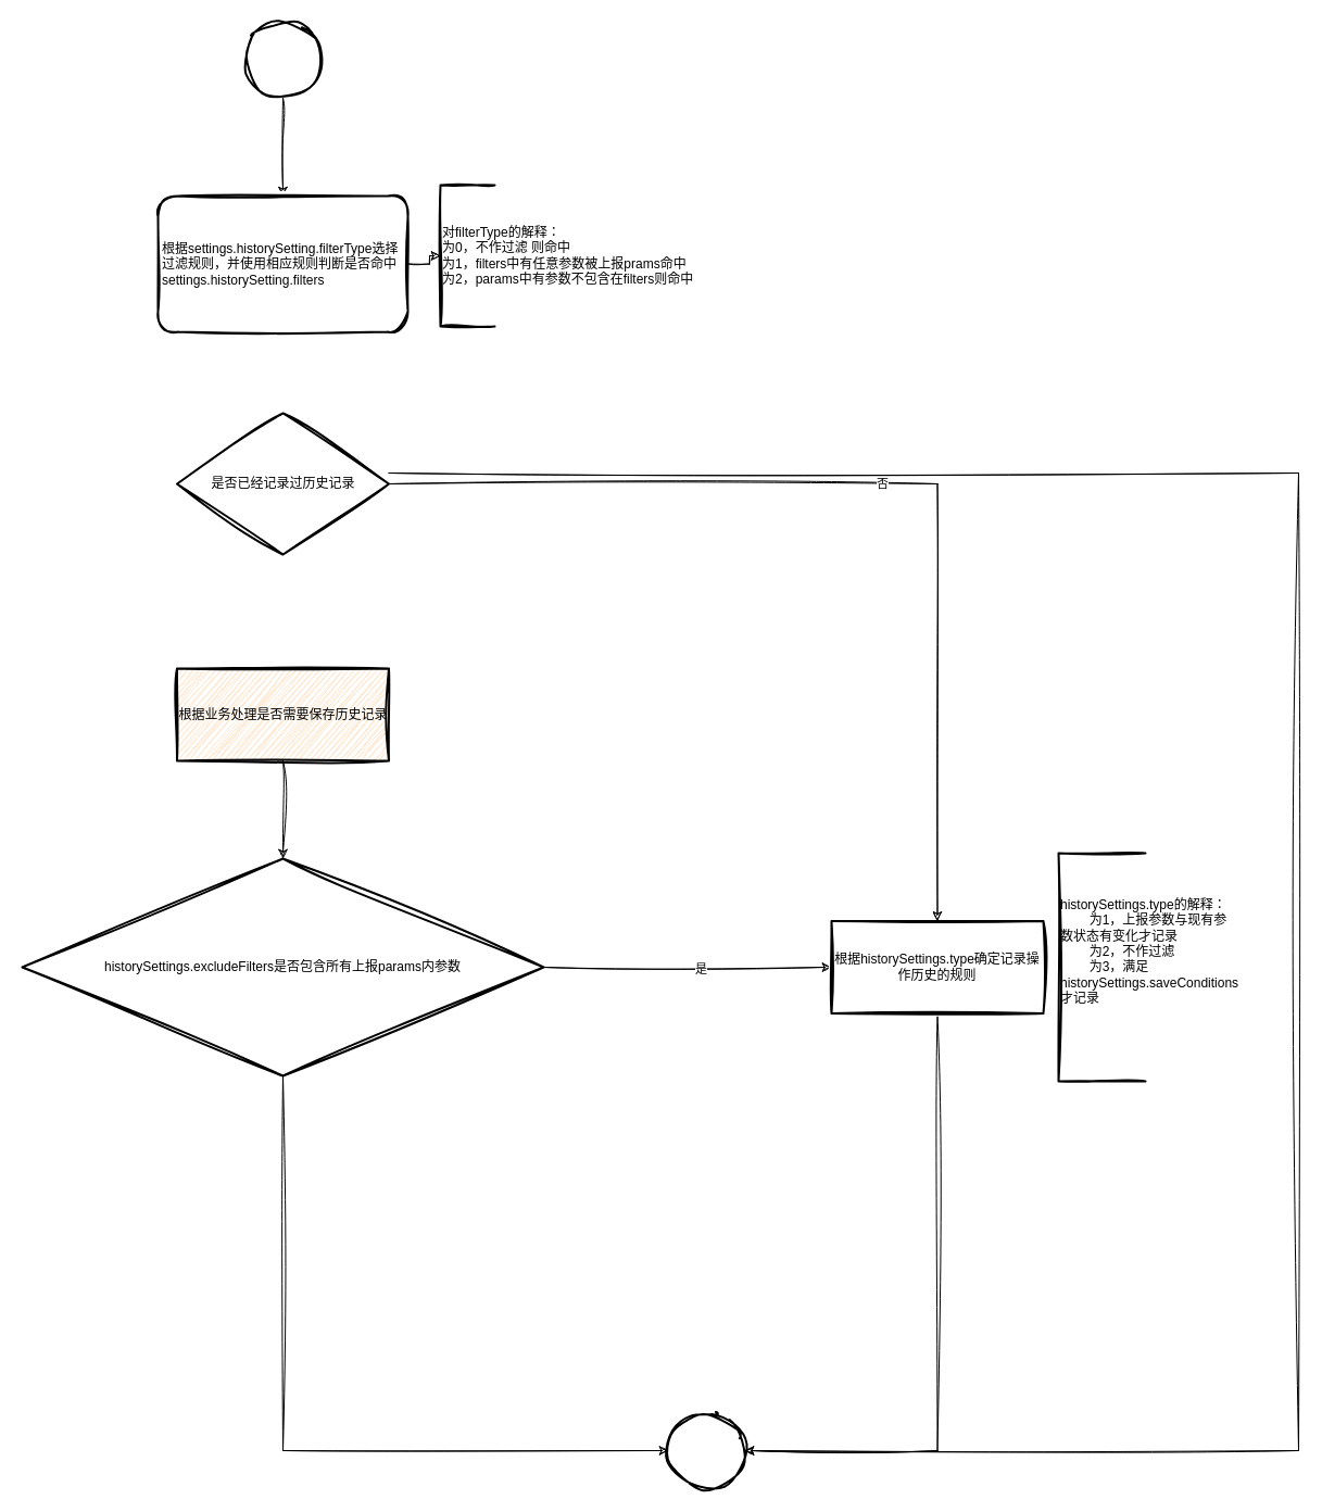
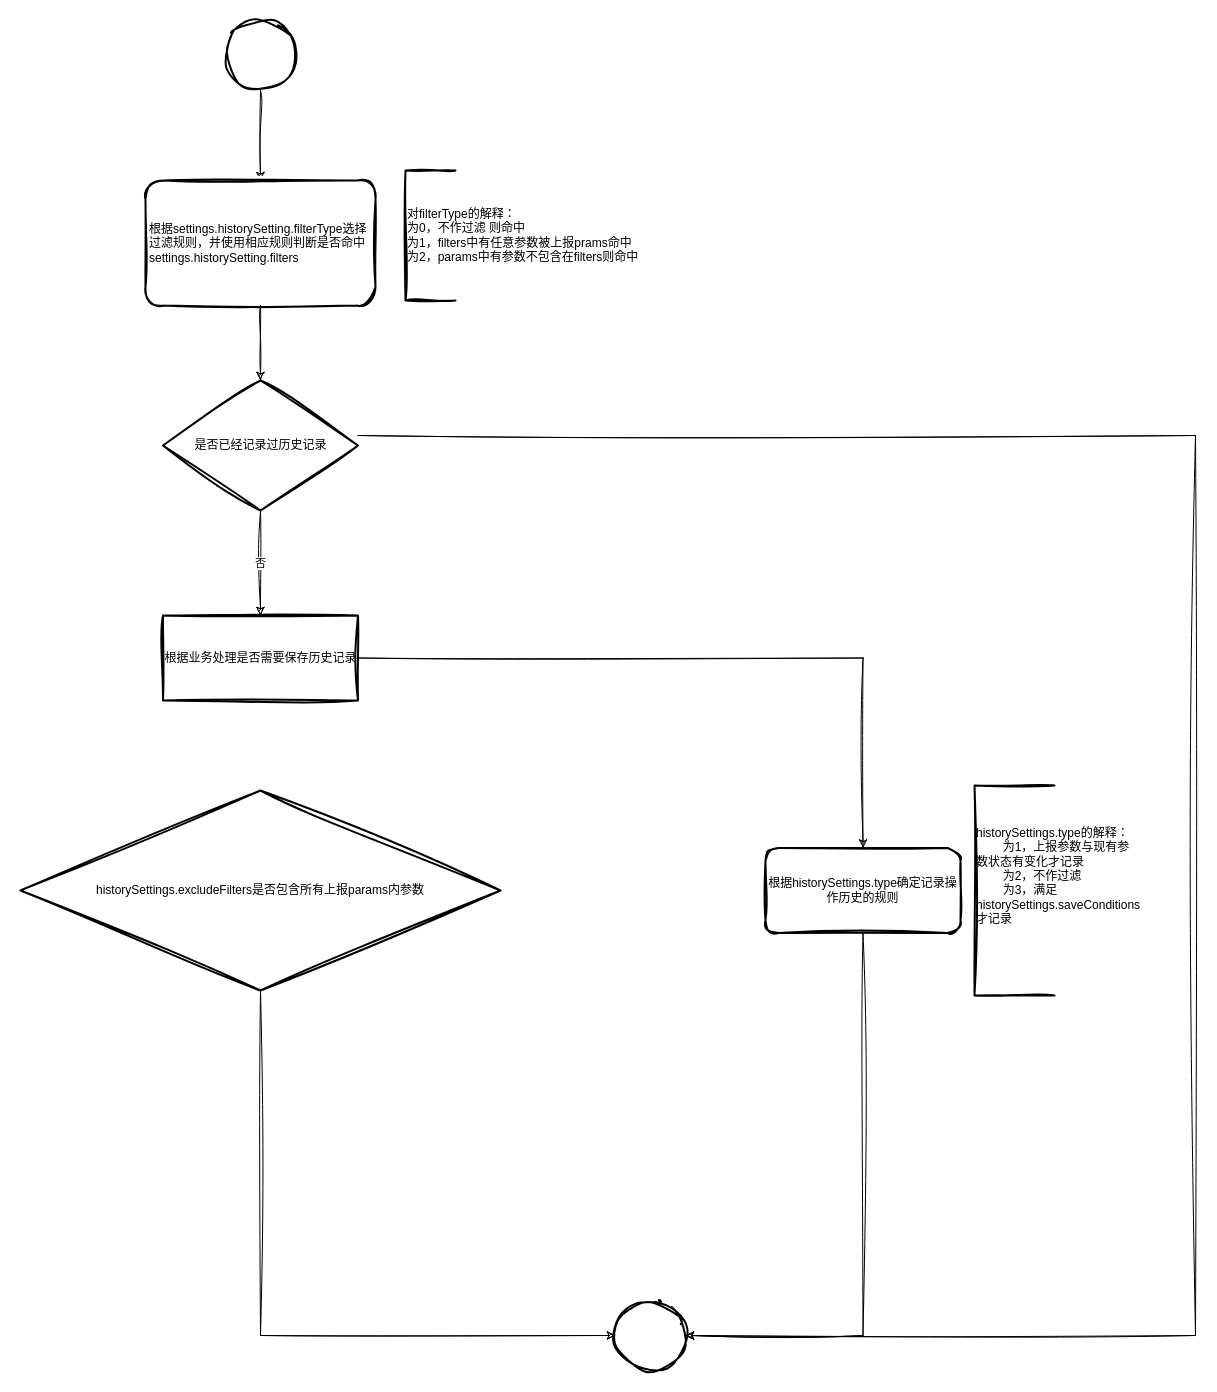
- <mxCell id="4" value="" style="edgeStyle=orthogonalEdgeStyle;rounded=0;sketch=1;hachureGap=4;jiggle=2;curveFitting=1;orthogonalLoop=1;jettySize=auto;html=1;" edge="1" parent="1" source="5" target="6"><mxGeometry relative="1" as="geometry"><mxPoint x="260" y="408" as="targetPoint" /></mxGeometry></mxCell>
+ <mxCell id="4" value="" style="edgeStyle=orthogonalEdgeStyle;rounded=0;sketch=1;hachureGap=4;jiggle=2;curveFitting=1;orthogonalLoop=1;jettySize=auto;html=1;entryX=0.5;entryY=0;entryDx=0;entryDy=0;entryPerimeter=0;" edge="1" parent="1" source="5" target="9"><mxGeometry relative="1" as="geometry"><mxPoint x="260" y="408" as="targetPoint" /></mxGeometry></mxCell>
- <mxCell id="7" value="否" style="edgeStyle=orthogonalEdgeStyle;rounded=0;sketch=1;hachureGap=4;jiggle=2;curveFitting=1;orthogonalLoop=1;jettySize=auto;html=1;" edge="1" parent="1" source="9" target="17"><mxGeometry relative="1" as="geometry" /></mxCell>
+ <mxCell id="7" value="否" style="edgeStyle=orthogonalEdgeStyle;rounded=0;sketch=1;hachureGap=4;jiggle=2;curveFitting=1;orthogonalLoop=1;jettySize=auto;html=1;" edge="1" parent="1" source="9" target="11"><mxGeometry relative="1" as="geometry" /></mxCell>
- <mxCell id="11" value="根据业务处理是否需要保存历史记录" style="whiteSpace=wrap;html=1;strokeWidth=2;sketch=1;hachureGap=4;jiggle=2;curveFitting=1;fillColor=#ffe6cc;" vertex="1" parent="1"><mxGeometry x="162.5" y="615" width="195" height="85" as="geometry" /></mxCell>
+ <mxCell id="11" value="根据业务处理是否需要保存历史记录" style="whiteSpace=wrap;html=1;strokeWidth=2;sketch=1;hachureGap=4;jiggle=2;curveFitting=1;" vertex="1" parent="1"><mxGeometry x="162.5" y="615" width="195" height="85" as="geometry" /></mxCell>
- <mxCell id="10" value="" style="edgeStyle=orthogonalEdgeStyle;rounded=0;sketch=1;hachureGap=4;jiggle=2;curveFitting=1;orthogonalLoop=1;jettySize=auto;html=1;entryX=0.5;entryY=0;entryDx=0;entryDy=0;entryPerimeter=0;" edge="1" parent="1" source="11" target="15"><mxGeometry relative="1" as="geometry"><mxPoint x="260" y="770" as="targetPoint" /></mxGeometry></mxCell>
+ <mxCell id="10" value="" style="edgeStyle=orthogonalEdgeStyle;rounded=0;sketch=1;hachureGap=4;jiggle=2;curveFitting=1;orthogonalLoop=1;jettySize=auto;html=1;" edge="1" parent="1" source="11" target="17"><mxGeometry relative="1" as="geometry"><mxPoint x="260" y="770" as="targetPoint" /></mxGeometry></mxCell>
- <mxCell id="12" style="edgeStyle=orthogonalEdgeStyle;rounded=0;sketch=1;hachureGap=4;jiggle=2;curveFitting=1;orthogonalLoop=1;jettySize=auto;html=1;entryX=0;entryY=0.5;entryDx=0;entryDy=0;" edge="1" parent="1" source="15" target="17"><mxGeometry relative="1" as="geometry"><mxPoint x="715" y="890" as="targetPoint" /></mxGeometry></mxCell>
- <mxCell id="13" value="是" style="edgeLabel;html=1;align=center;verticalAlign=middle;resizable=0;points=[];sketch=1;hachureGap=4;jiggle=2;curveFitting=1;" vertex="1" connectable="0" parent="12"><mxGeometry x="0.09" y="-1" relative="1" as="geometry"><mxPoint as="offset" /></mxGeometry></mxCell>
- <mxCell id="17" value="根据historySettings.type确定记录操作历史的规则" style="whiteSpace=wrap;html=1;strokeWidth=2;sketch=1;hachureGap=4;jiggle=2;curveFitting=1;" vertex="1" parent="1"><mxGeometry x="765" y="847.5" width="195" height="85" as="geometry" /></mxCell>
+ <mxCell id="17" value="根据historySettings.type确定记录操作历史的规则" style="whiteSpace=wrap;html=1;strokeWidth=2;sketch=1;hachureGap=4;jiggle=2;curveFitting=1;rounded=1;" vertex="1" parent="1"><mxGeometry x="765" y="847.5" width="195" height="85" as="geometry" /></mxCell>
